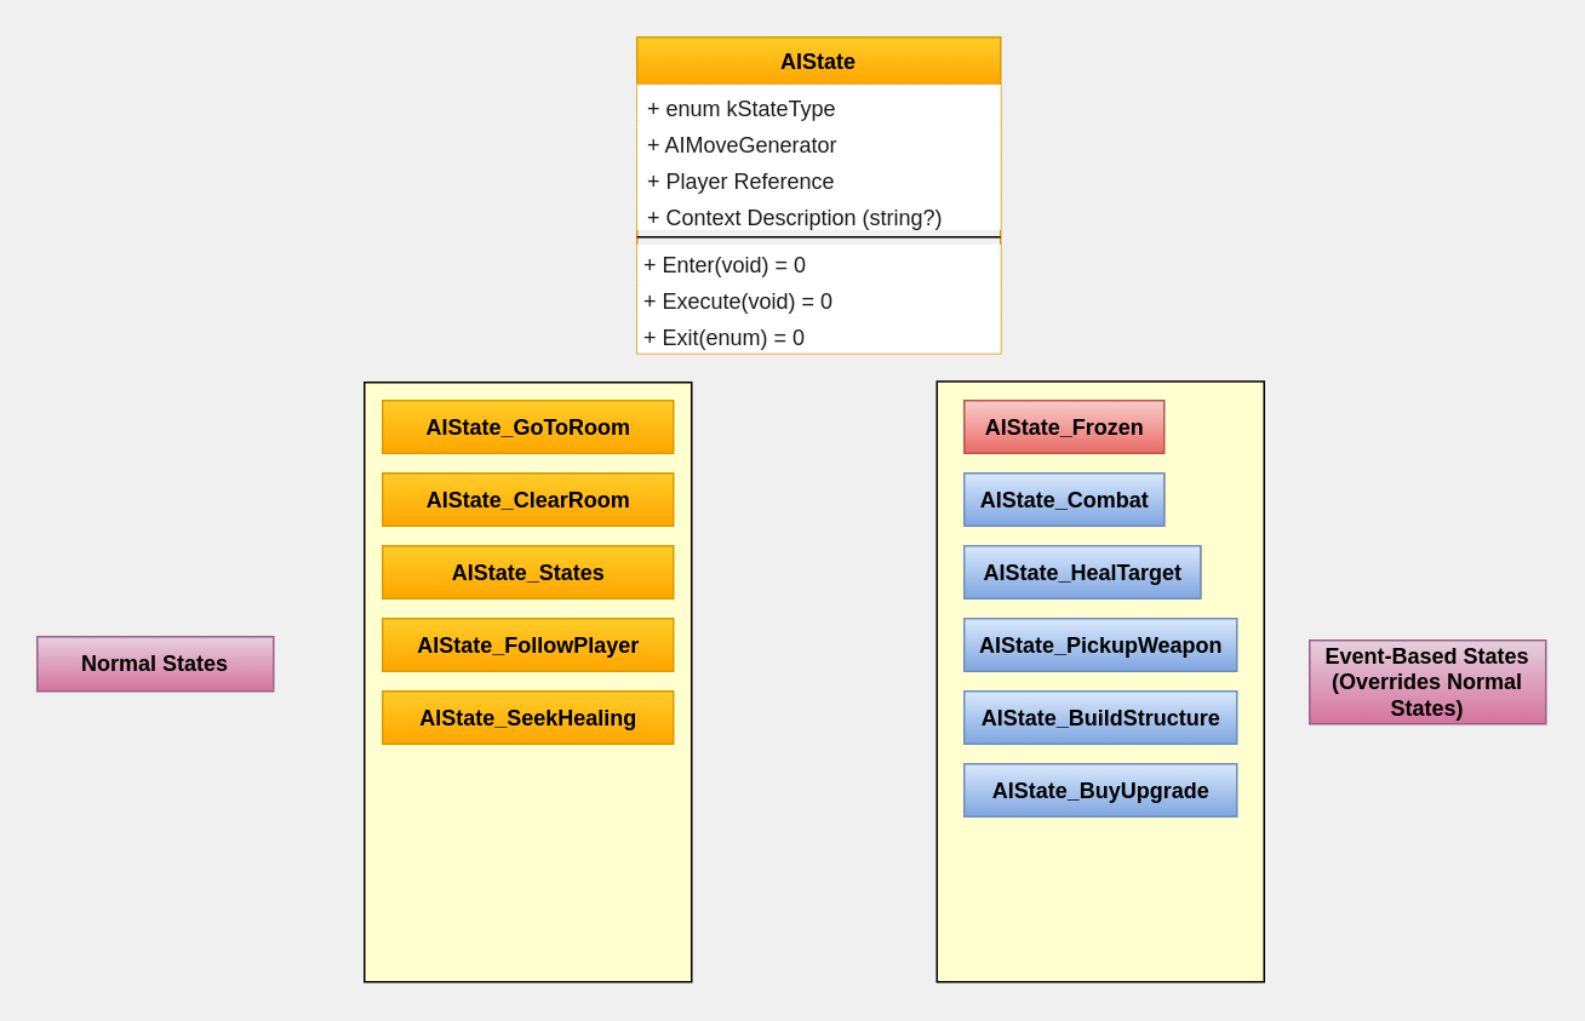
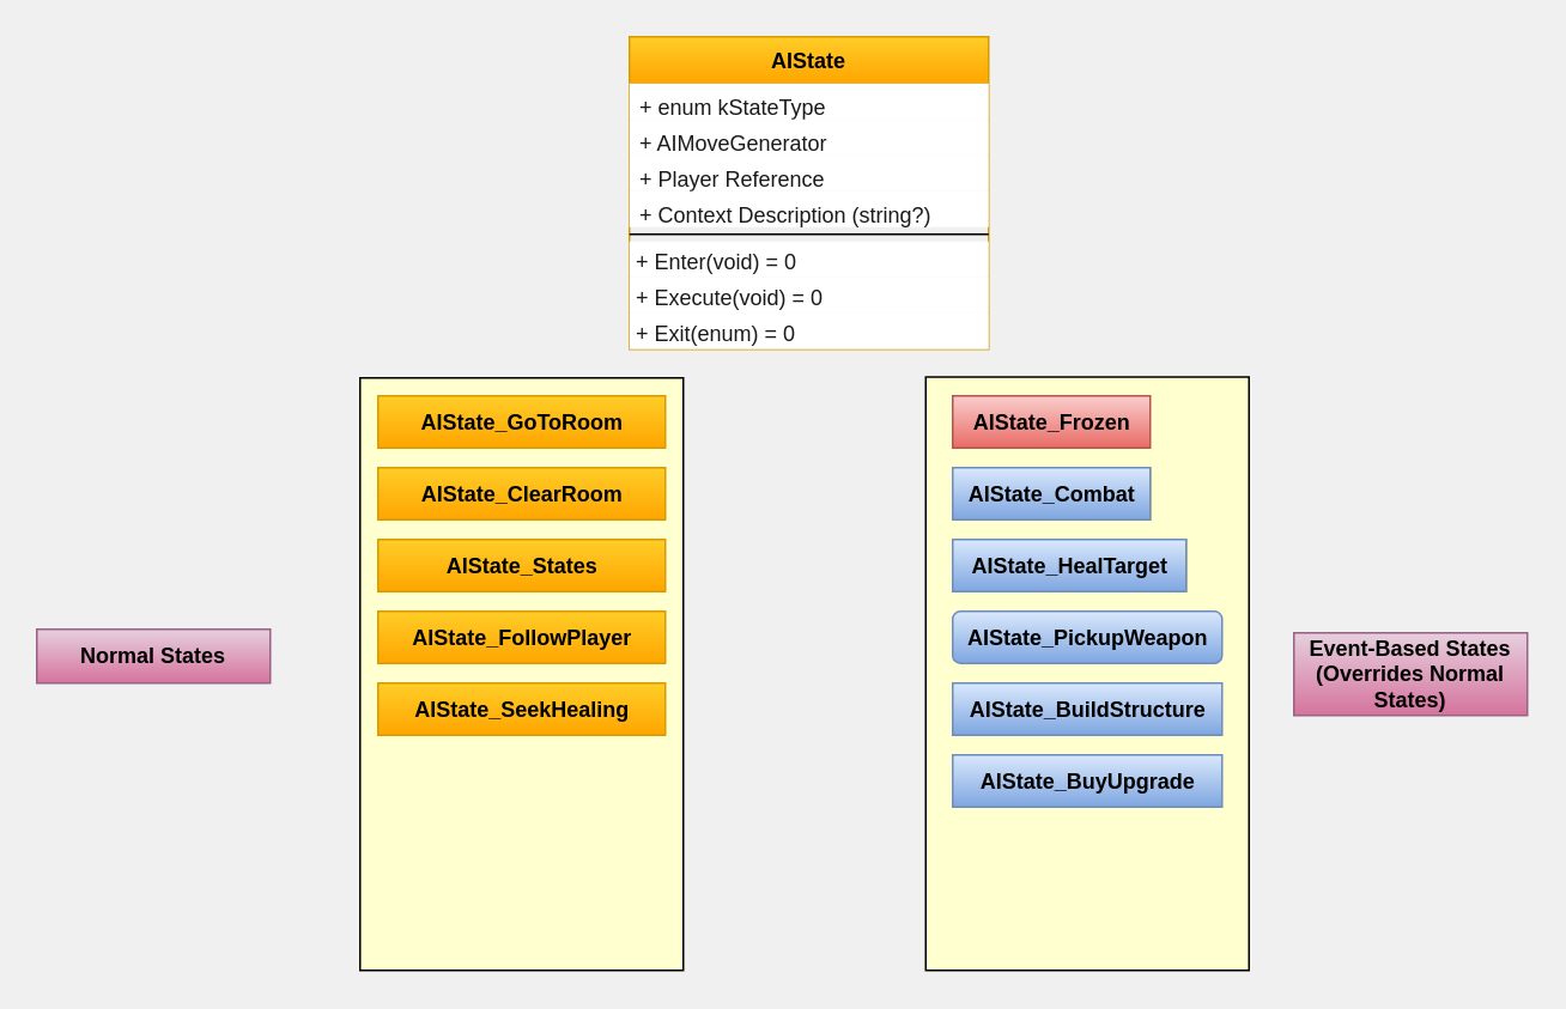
- <mxCell id="18" value="AIState_PickupWeapon" style="html=1;rounded=0;fontFamily=Helvetica;fontSize=12;fillColor=#dae8fc;gradientColor=#7ea6e0;strokeColor=#6c8ebf;fontStyle=1" vertex="1" parent="1"><mxGeometry x="530" y="340" width="150" height="29" as="geometry" /></mxCell>
+ <mxCell id="18" value="AIState_PickupWeapon" style="html=1;fontFamily=Helvetica;fontSize=12;fillColor=#dae8fc;gradientColor=#7ea6e0;strokeColor=#6c8ebf;fontStyle=1;rounded=1;" vertex="1" parent="1"><mxGeometry x="530" y="340" width="150" height="29" as="geometry" /></mxCell>
